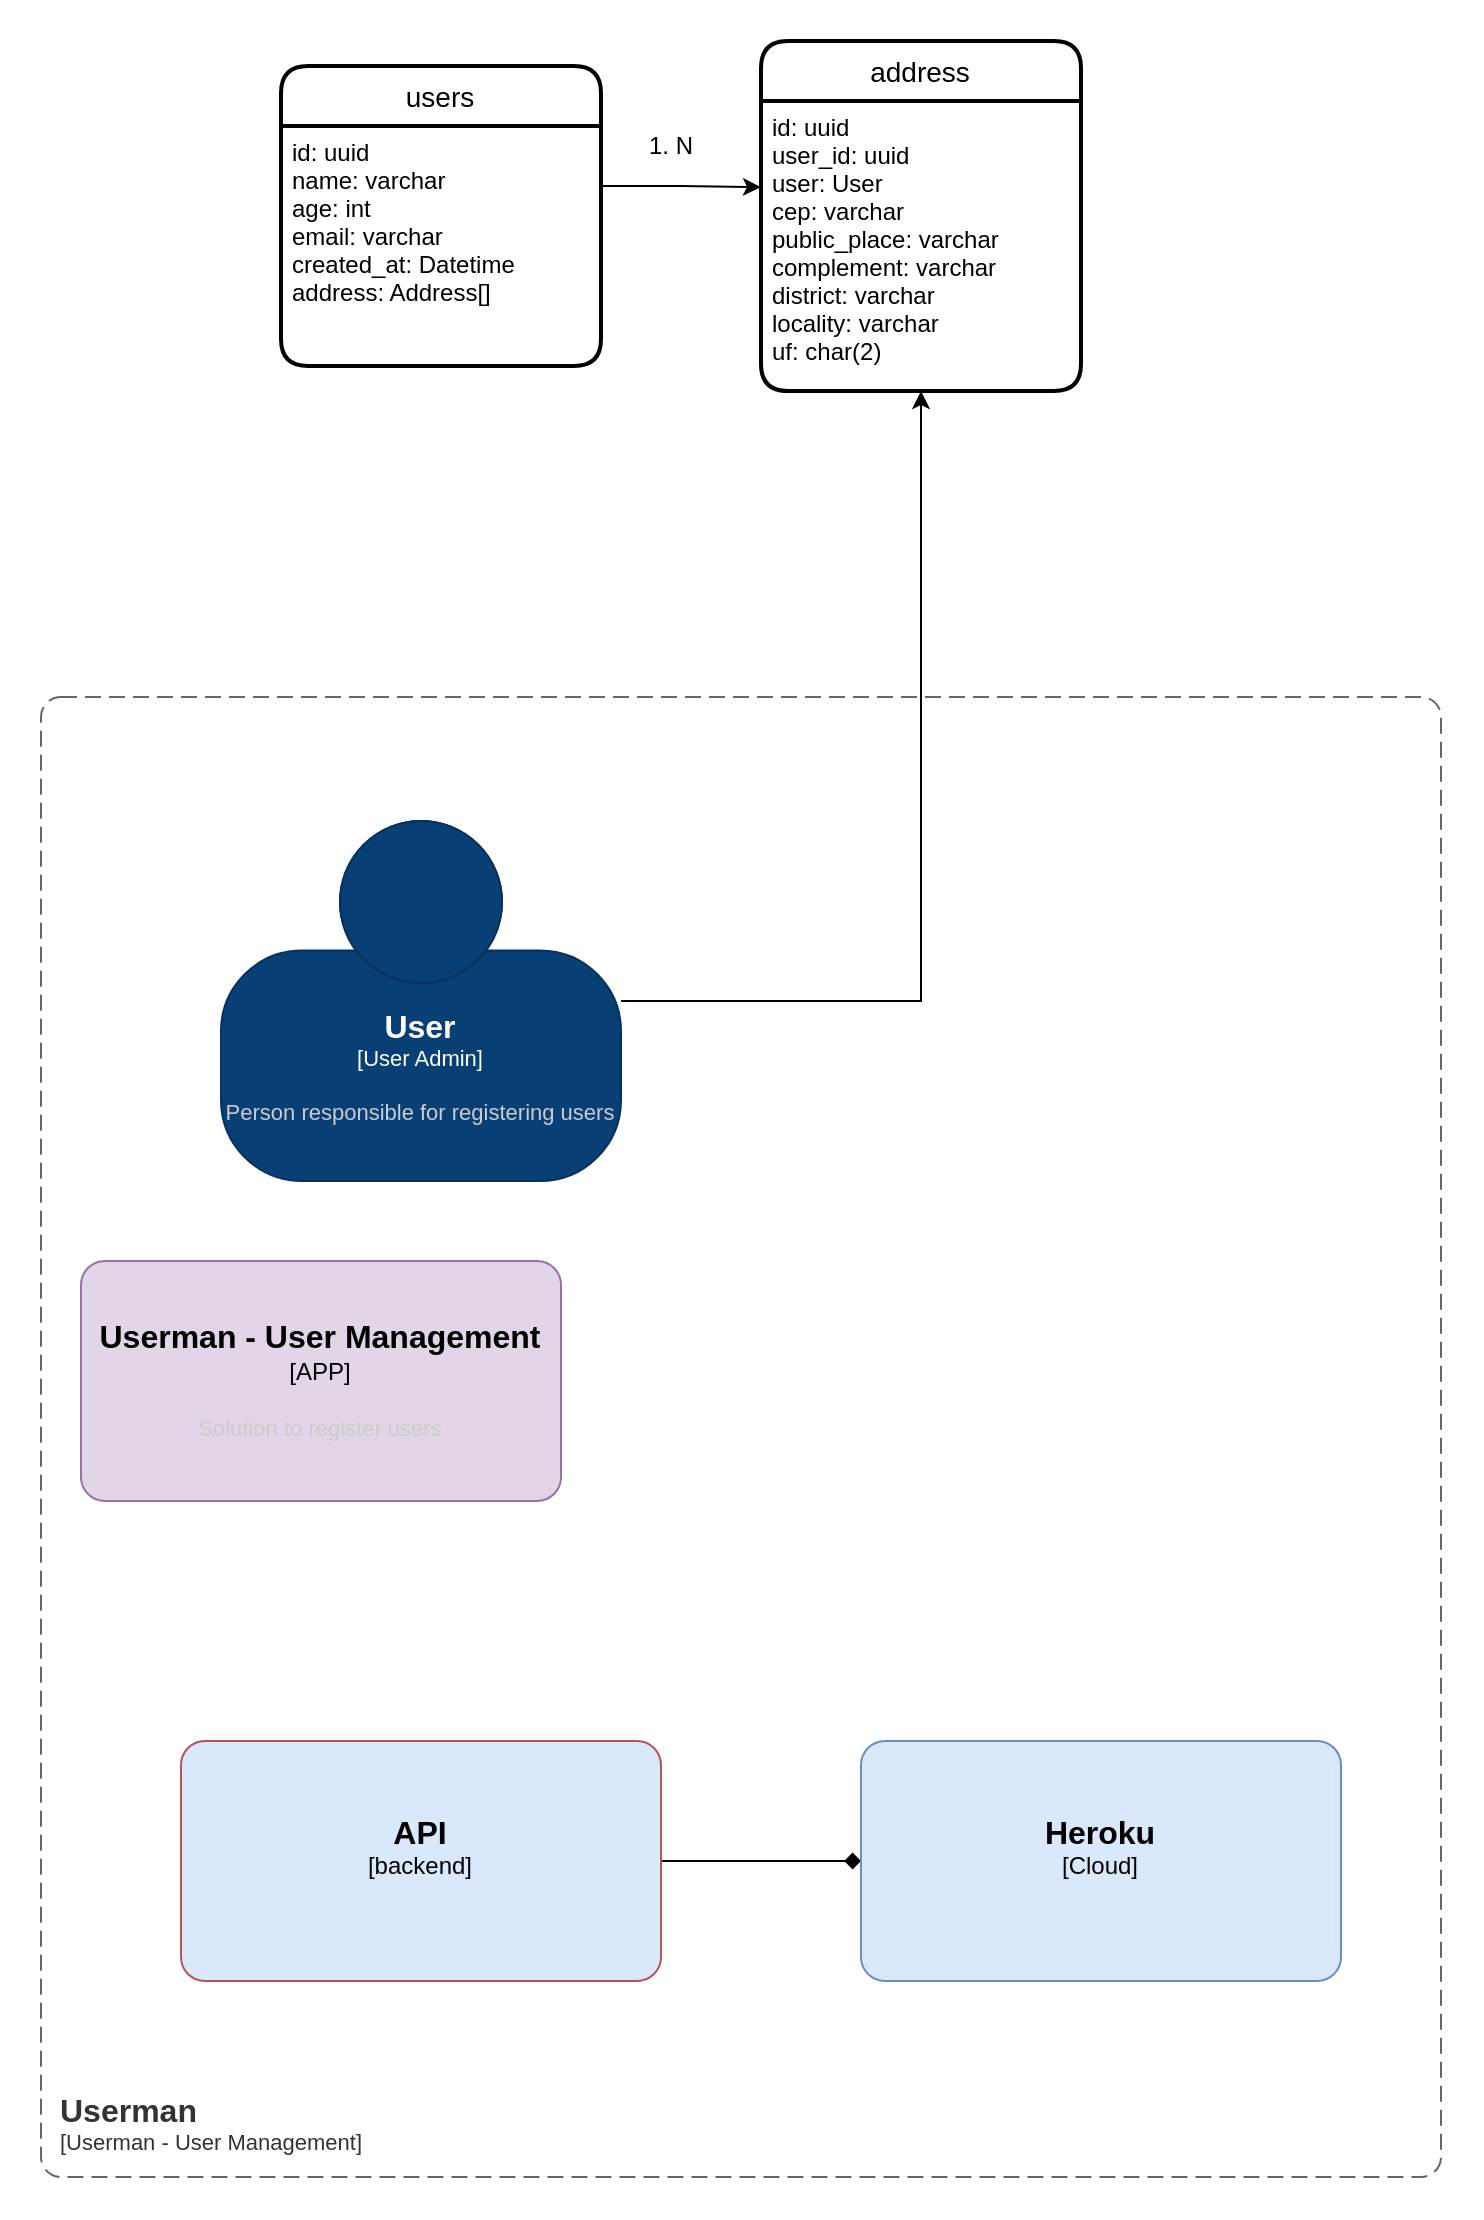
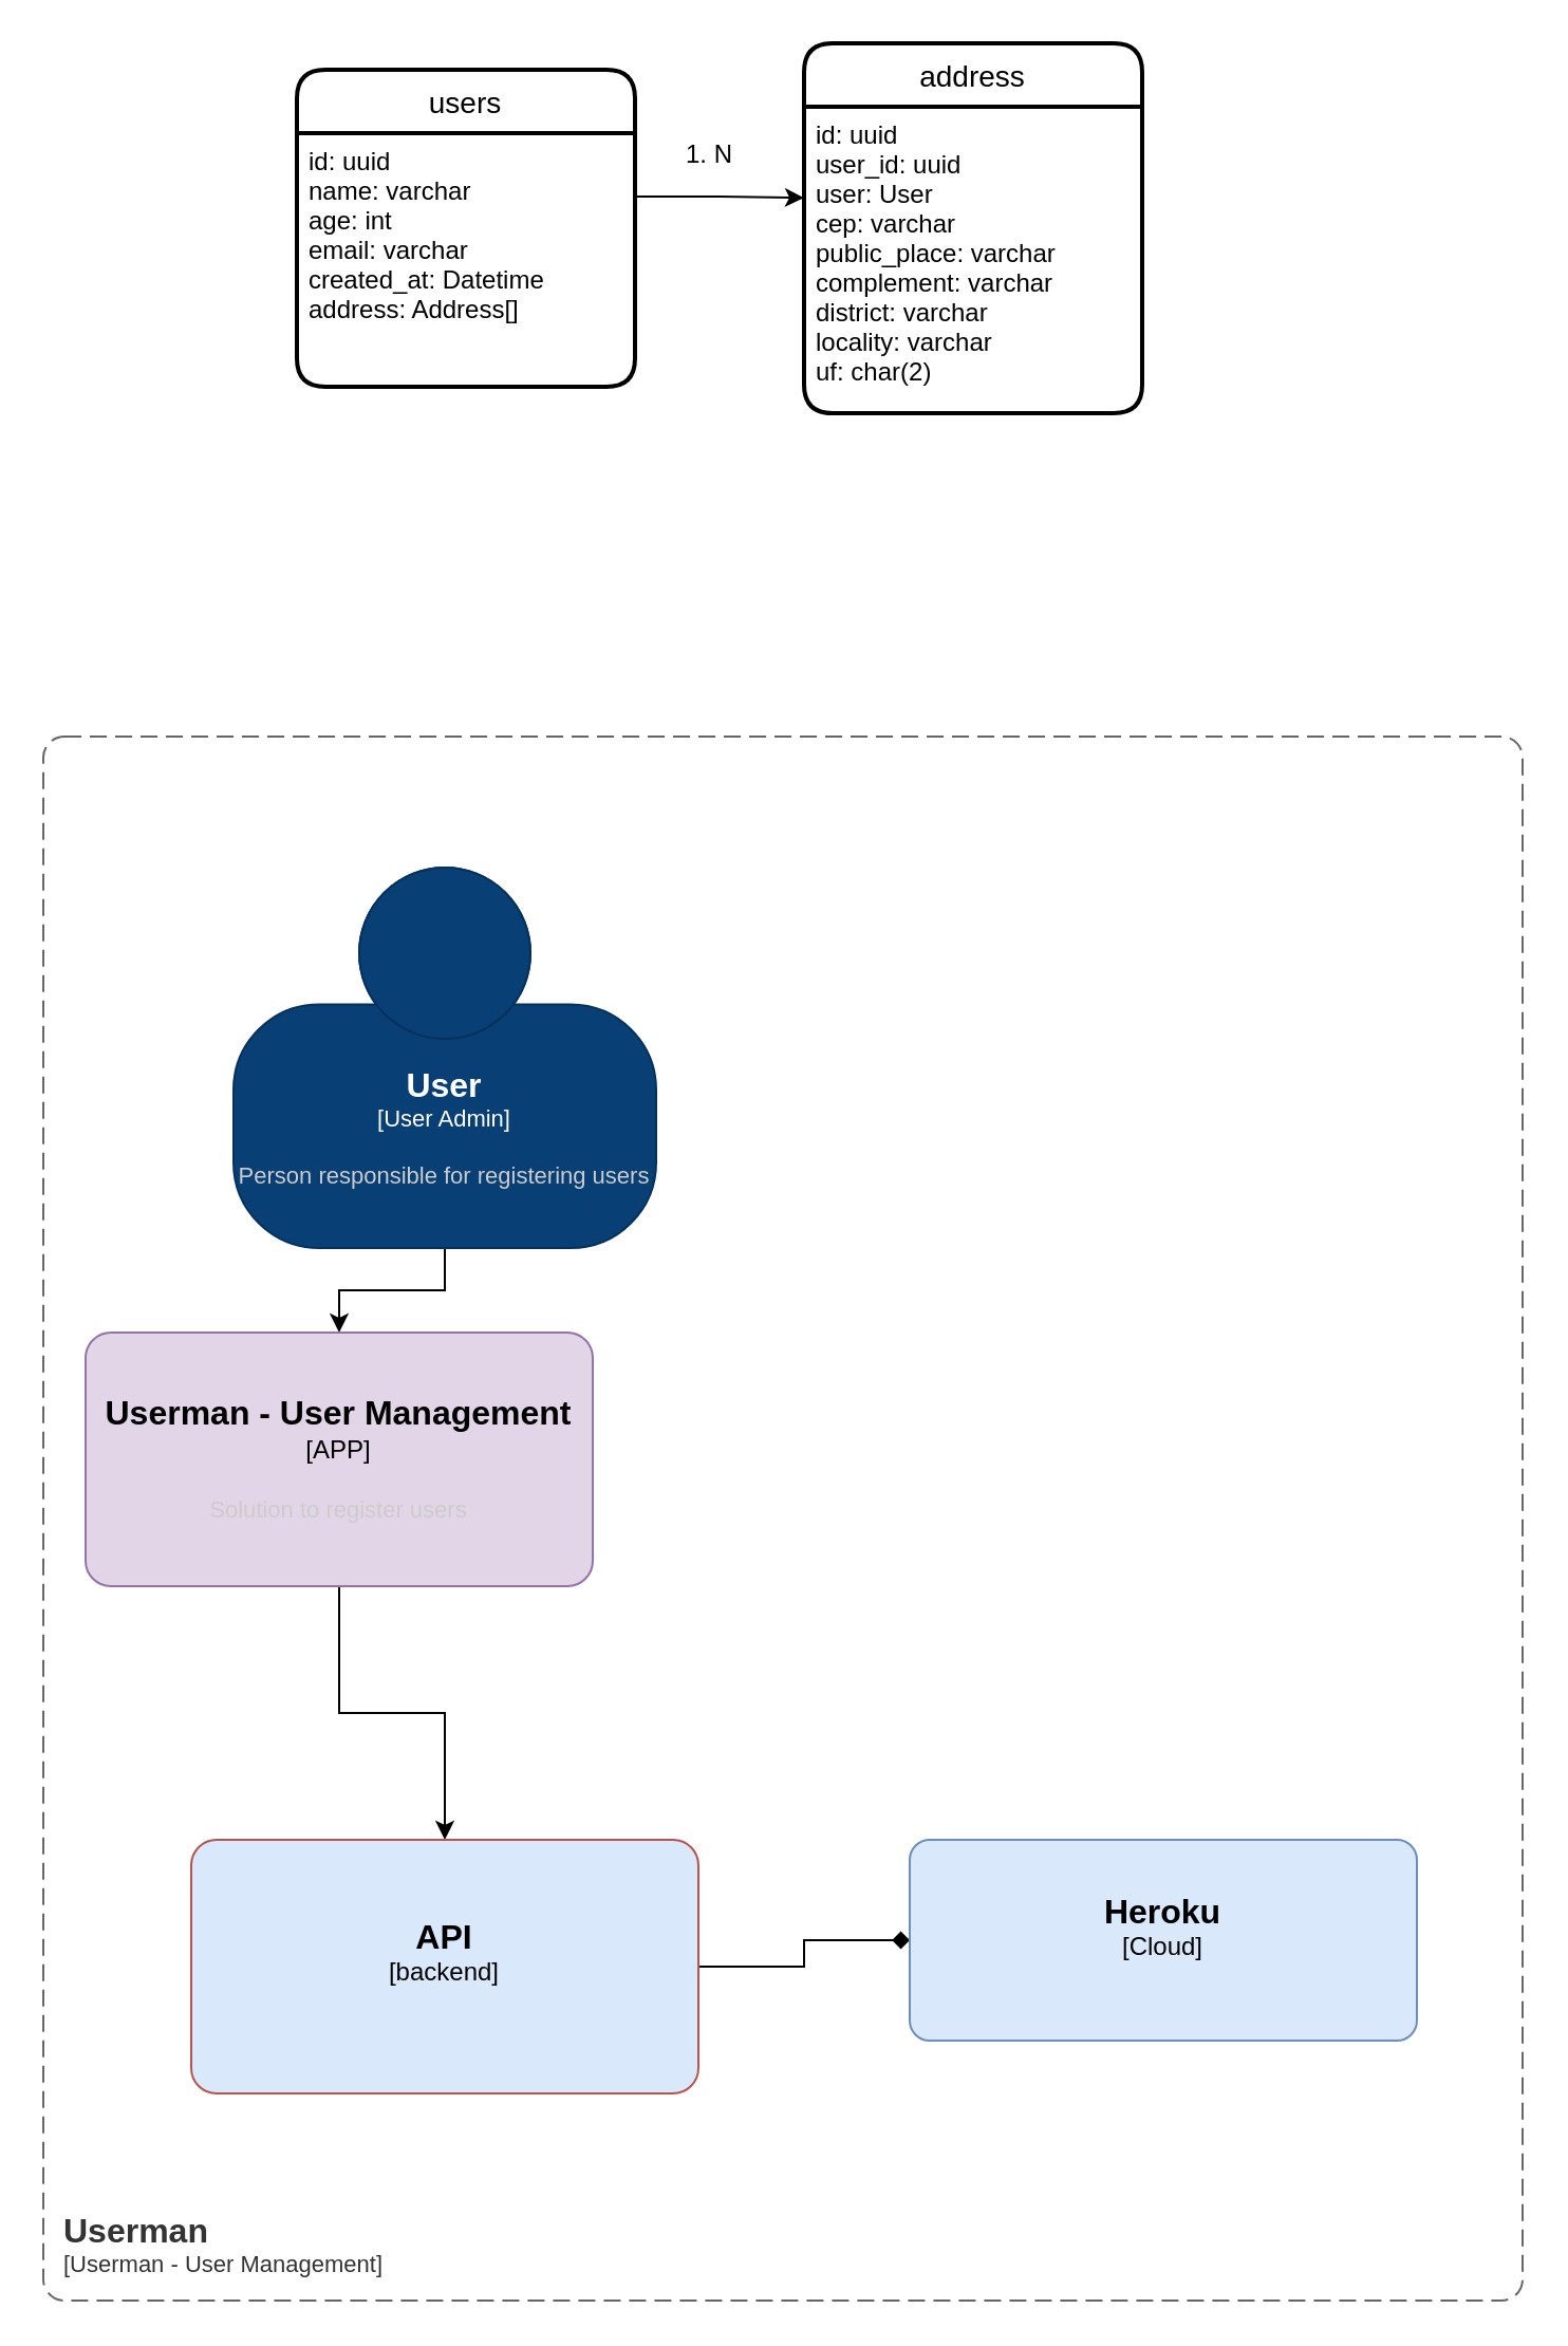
- <mxCell id="8" style="edgeStyle=orthogonalEdgeStyle;rounded=0;orthogonalLoop=1;jettySize=auto;html=1;" edge="1" parent="1" source="9" target="5"><mxGeometry relative="1" as="geometry" /></mxCell>
+ <mxCell id="8" style="edgeStyle=orthogonalEdgeStyle;rounded=0;orthogonalLoop=1;jettySize=auto;html=1;entryX=0.5;entryY=0;entryDx=0;entryDy=0;entryPerimeter=0;" edge="1" parent="1" source="9" target="11"><mxGeometry relative="1" as="geometry" /></mxCell>
+ <mxCell id="10" style="edgeStyle=orthogonalEdgeStyle;rounded=0;orthogonalLoop=1;jettySize=auto;html=1;exitX=0.5;exitY=1;exitDx=0;exitDy=0;exitPerimeter=0;entryX=0.5;entryY=0;entryDx=0;entryDy=0;entryPerimeter=0;" edge="1" parent="1" source="11" target="13"><mxGeometry relative="1" as="geometry" /></mxCell>
- <mxCell id="14" value="&lt;font style=&quot;font-size: 16px&quot;&gt;&lt;b&gt;Heroku&lt;/b&gt;&lt;/font&gt;&lt;div&gt;[Cloud]&lt;/div&gt;&lt;br&gt;&lt;div&gt;&lt;font style=&quot;font-size: 11px&quot;&gt;&lt;font color=&quot;#cccccc&quot;&gt;&lt;/font&gt;&lt;/div&gt;" style="rounded=1;whiteSpace=wrap;html=1;labelBackgroundColor=none;fillColor=#dae8fc;align=center;arcSize=10;strokeColor=#6c8ebf;metaEdit=1;resizable=0;points=[[0.25,0,0],[0.5,0,0],[0.75,0,0],[1,0.25,0],[1,0.5,0],[1,0.75,0],[0.75,1,0],[0.5,1,0],[0.25,1,0],[0,0.75,0],[0,0.5,0],[0,0.25,0]];" vertex="1" parent="1"><mxGeometry x="430" y="870" width="240" height="120" as="geometry" /></mxCell>
+ <mxCell id="14" value="&lt;font style=&quot;font-size: 16px&quot;&gt;&lt;b&gt;Heroku&lt;/b&gt;&lt;/font&gt;&lt;div&gt;[Cloud]&lt;/div&gt;&lt;br&gt;&lt;div&gt;&lt;font style=&quot;font-size: 11px&quot;&gt;&lt;font color=&quot;#cccccc&quot;&gt;&lt;/font&gt;&lt;/div&gt;" style="rounded=1;whiteSpace=wrap;html=1;labelBackgroundColor=none;fillColor=#dae8fc;align=center;arcSize=10;strokeColor=#6c8ebf;metaEdit=1;resizable=0;points=[[0.25,0,0],[0.5,0,0],[0.75,0,0],[1,0.25,0],[1,0.5,0],[1,0.75,0],[0.75,1,0],[0.5,1,0],[0.25,1,0],[0,0.75,0],[0,0.5,0],[0,0.25,0]];" vertex="1" parent="1"><mxGeometry x="430" y="870" width="240" height="95" as="geometry" /></mxCell>
